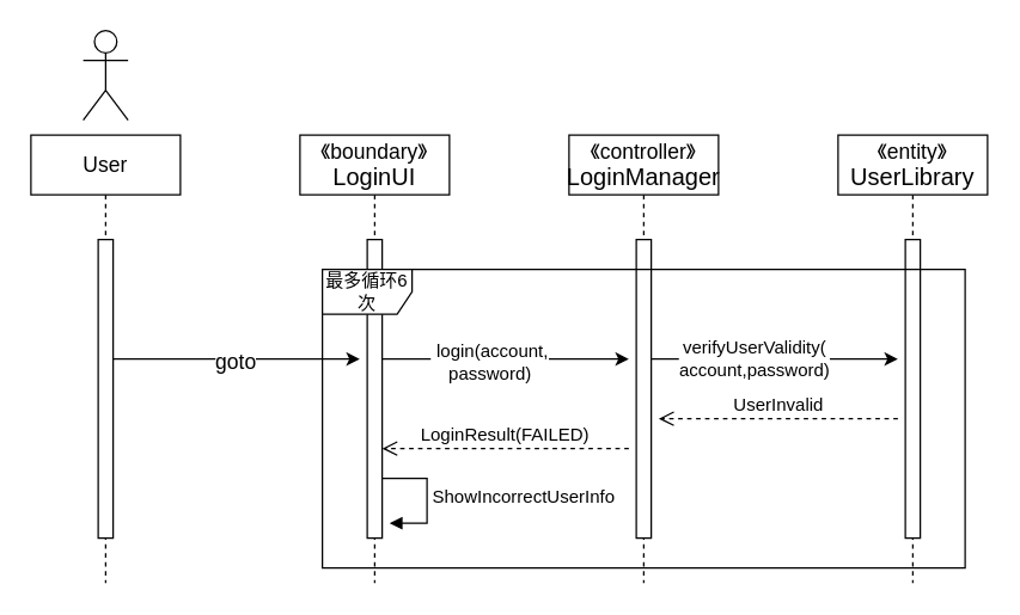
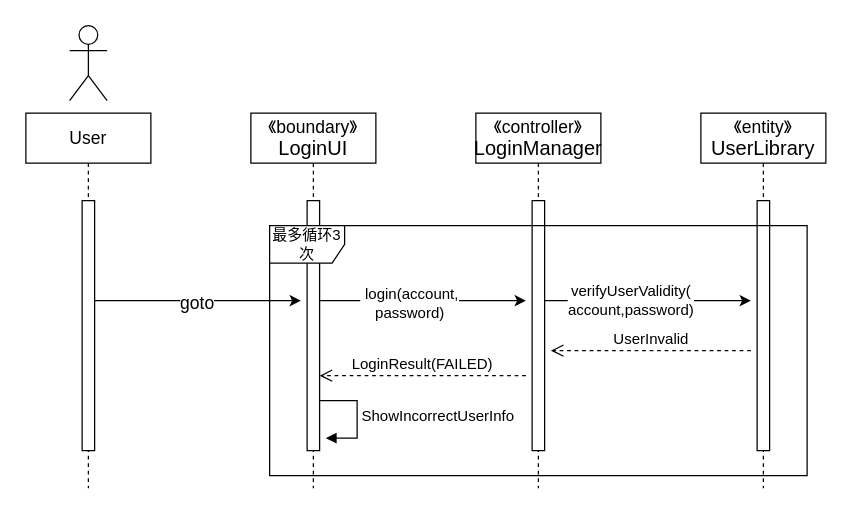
- <mxCell id="20" value="最多循环6次" style="shape=umlFrame;whiteSpace=wrap;html=1;pointerEvents=0;strokeColor=default;align=center;verticalAlign=middle;fontFamily=Helvetica;fontSize=12;fontColor=default;fillColor=default;" vertex="1" parent="1"><mxGeometry x="215" y="180" width="430" height="200" as="geometry" /></mxCell>
+ <mxCell id="20" value="最多循环3次" style="shape=umlFrame;whiteSpace=wrap;html=1;pointerEvents=0;strokeColor=default;align=center;verticalAlign=middle;fontFamily=Helvetica;fontSize=12;fontColor=default;fillColor=default;" vertex="1" parent="1"><mxGeometry x="215" y="180" width="430" height="200" as="geometry" /></mxCell>
